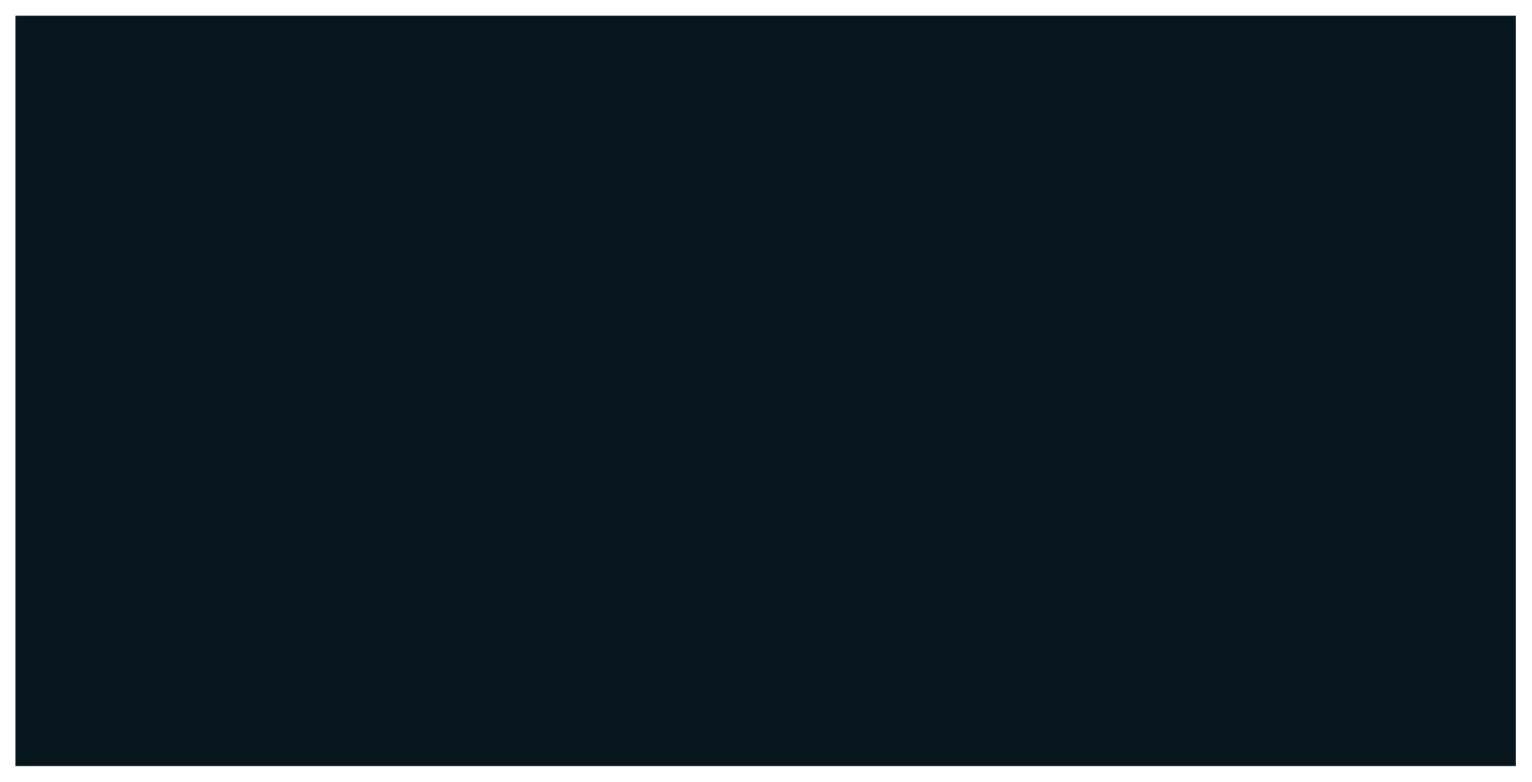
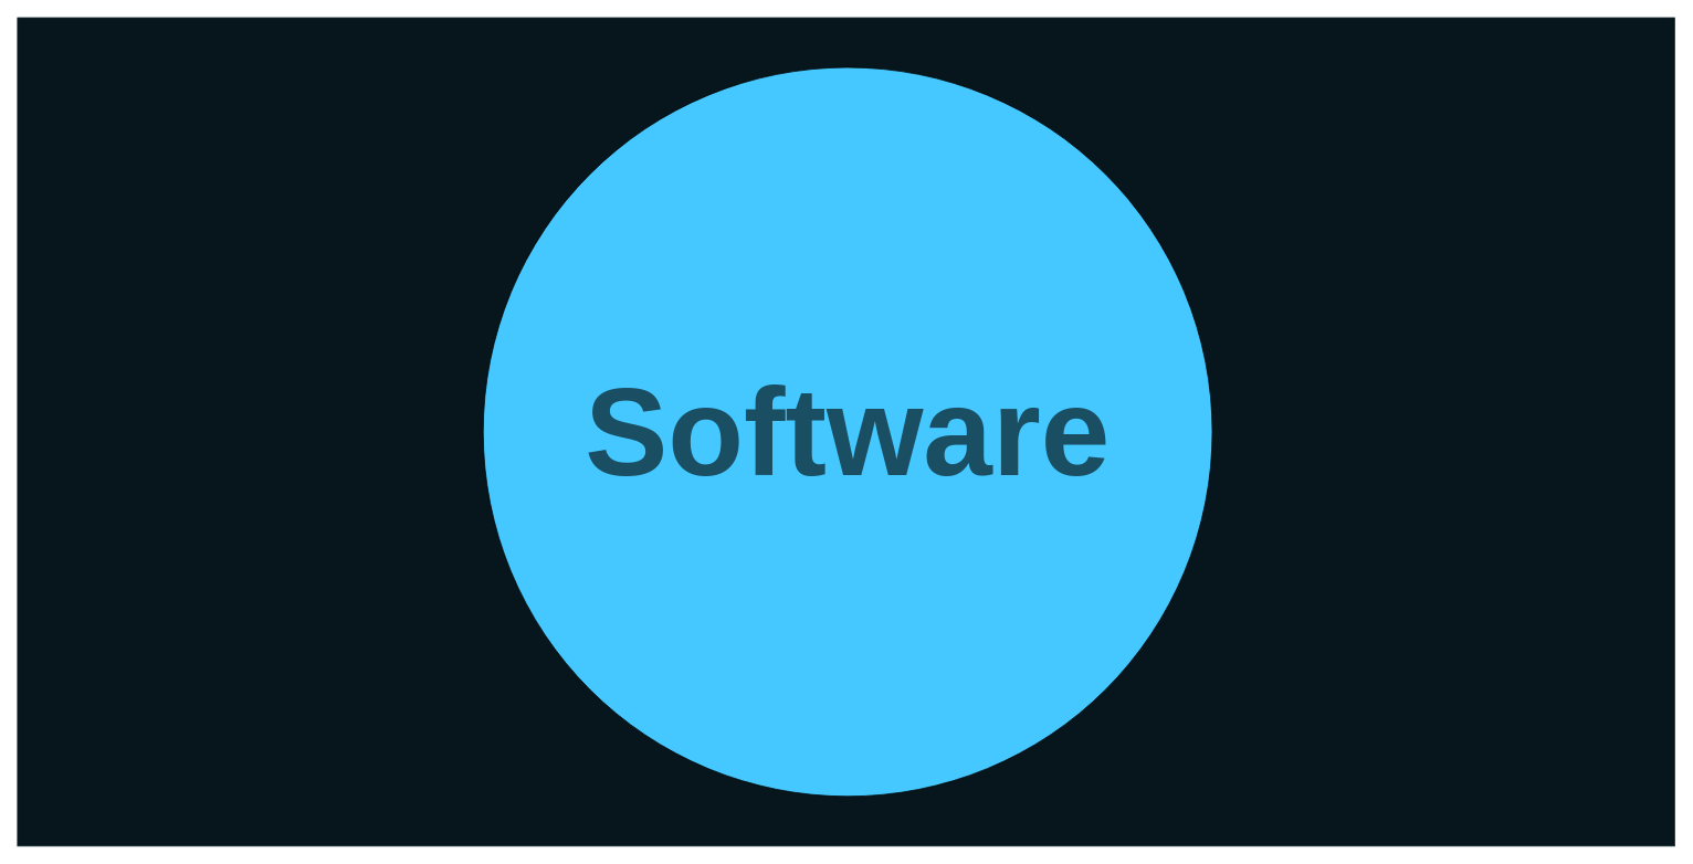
+ <mxCell id="3" value="Software" style="ellipse;whiteSpace=wrap;html=1;aspect=fixed;fillColor=#45C8FF;fontSize=150;labelPosition=center;verticalLabelPosition=middle;align=center;verticalAlign=middle;fontColor=#194E63;fontStyle=1" parent="1" vertex="1"><mxGeometry x="582" y="80.88" width="880" height="880" as="geometry" /></mxCell>
